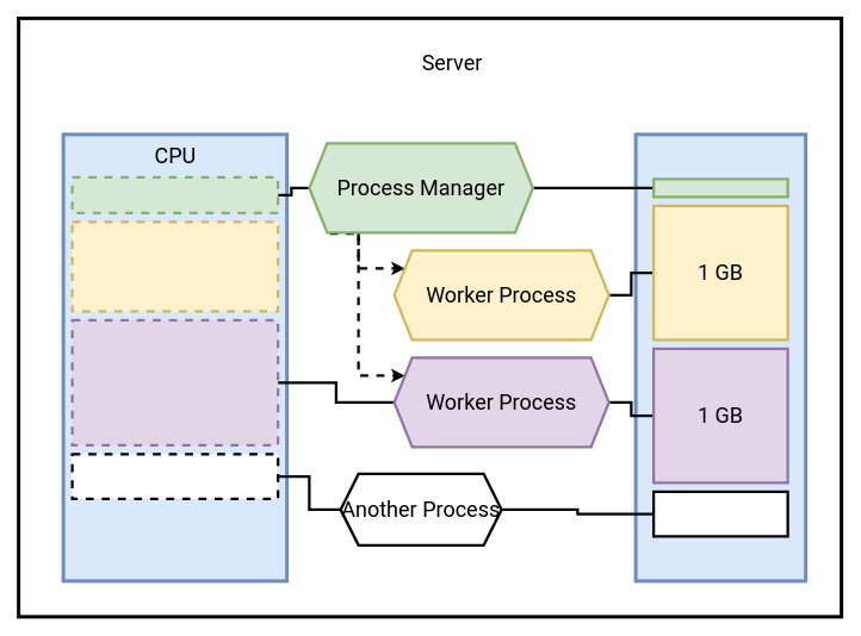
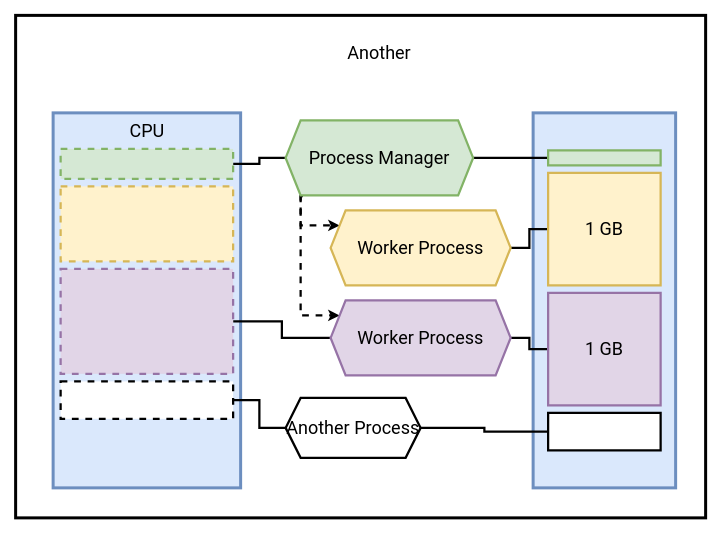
- <mxCell id="3" value="&lt;font face=&quot;Roboto&quot;&gt;&lt;span style=&quot;font-size: 24px&quot;&gt;Server&lt;/span&gt;&lt;/font&gt;" style="text;html=1;strokeColor=none;fillColor=none;align=center;verticalAlign=middle;whiteSpace=wrap;rounded=0;strokeWidth=3;fontFamily=Roboto Mono, mono;FType=g;" parent="1" vertex="1"><mxGeometry x="355" y="30" width="300" height="80" as="geometry" /></mxCell>
+ <mxCell id="3" value="&lt;font face=&quot;Roboto&quot;&gt;&lt;span style=&quot;font-size: 24px&quot;&gt;Another&lt;/span&gt;&lt;/font&gt;" style="text;html=1;strokeColor=none;fillColor=none;align=center;verticalAlign=middle;whiteSpace=wrap;rounded=0;strokeWidth=3;fontFamily=Roboto Mono, mono;FType=g;" parent="1" vertex="1"><mxGeometry x="355" y="30" width="300" height="80" as="geometry" /></mxCell>
- <mxCell id="11" value="&lt;font face=&quot;roboto&quot;&gt;&lt;span style=&quot;font-size: 24px&quot;&gt;Process&amp;nbsp;&lt;/span&gt;&lt;/font&gt;&lt;span style=&quot;font-family: &amp;#34;roboto&amp;#34; ; font-size: 24px&quot;&gt;Manager&lt;/span&gt;" style="shape=hexagon;perimeter=hexagonPerimeter2;whiteSpace=wrap;html=1;fixedSize=1;strokeWidth=3;fillColor=#d5e8d4;strokeColor=#82b366;" parent="1" vertex="1"><mxGeometry x="345" y="160" width="250" height="100" as="geometry" /></mxCell>
+ <mxCell id="11" value="&lt;font face=&quot;roboto&quot;&gt;&lt;span style=&quot;font-size: 24px&quot;&gt;Process&amp;nbsp;&lt;/span&gt;&lt;/font&gt;&lt;span style=&quot;font-family: &amp;#34;roboto&amp;#34; ; font-size: 24px&quot;&gt;Manager&lt;/span&gt;" style="shape=hexagon;perimeter=hexagonPerimeter2;whiteSpace=wrap;html=1;fixedSize=1;strokeWidth=3;fillColor=#d5e8d4;strokeColor=#82b366;" parent="1" vertex="1"><mxGeometry x="380" y="160" width="250" height="100" as="geometry" /></mxCell>
